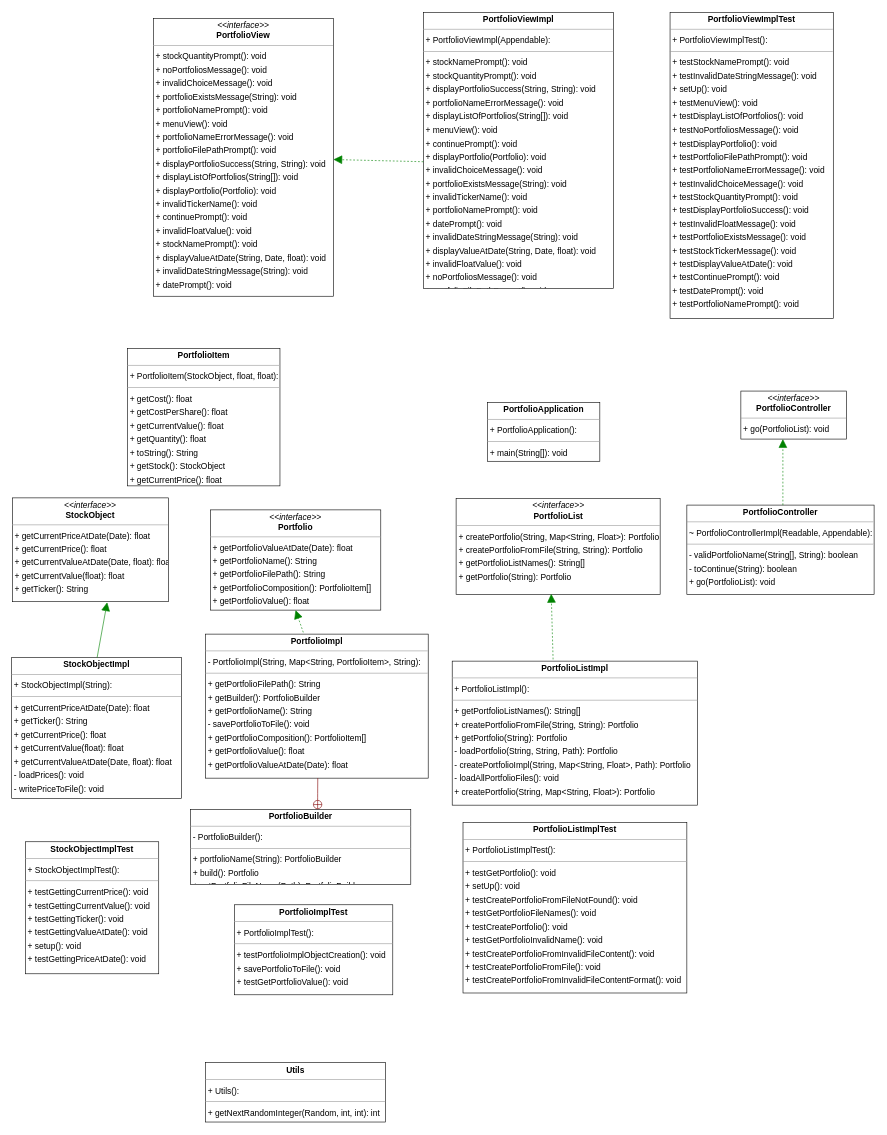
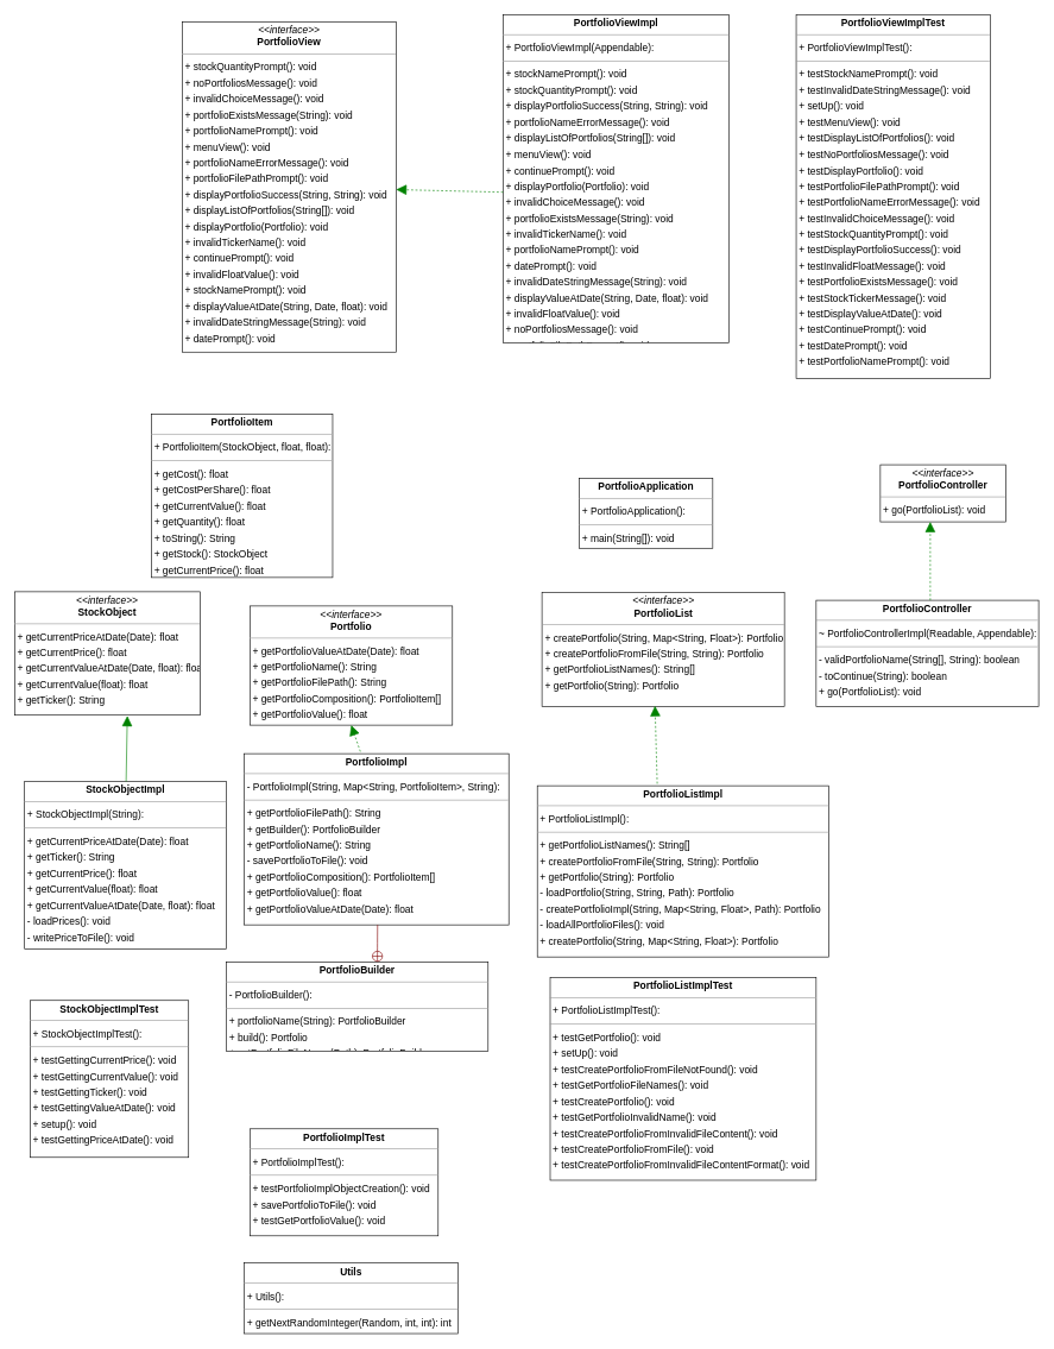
- <mxCell id="17" value="&lt;p style=&quot;margin:0px;margin-top:4px;text-align:center;&quot;&gt;&lt;b&gt;StockObjectImpl&lt;/b&gt;&lt;/p&gt;&lt;hr size=&quot;1&quot;&gt;&lt;p style=&quot;margin:0 0 0 4px;line-height:1.6;&quot;&gt;+ StockObjectImpl(String): &lt;/p&gt;&lt;hr size=&quot;1&quot;&gt;&lt;p style=&quot;margin:0 0 0 4px;line-height:1.6;&quot;&gt;+ getCurrentPriceAtDate(Date): float&lt;br&gt;+ getTicker(): String&lt;br&gt;+ getCurrentPrice(): float&lt;br&gt;+ getCurrentValue(float): float&lt;br&gt;+ getCurrentValueAtDate(Date, float): float&lt;/p&gt;&lt;p style=&quot;margin:0 0 0 4px;line-height:1.6;&quot;&gt;- loadPrices(): void&lt;br&gt;&lt;/p&gt;&lt;p style=&quot;margin:0 0 0 4px;line-height:1.6;&quot;&gt;- writePriceToFile(): void&lt;br&gt;&lt;/p&gt;" style="verticalAlign=top;align=left;overflow=fill;fontSize=14;fontFamily=Helvetica;html=1;rounded=0;shadow=0;comic=0;labelBackgroundColor=none;strokeWidth=1;" parent="1" vertex="1"><mxGeometry x="19" y="1095" width="283" height="235" as="geometry" /></mxCell>
+ <mxCell id="17" value="&lt;p style=&quot;margin:0px;margin-top:4px;text-align:center;&quot;&gt;&lt;b&gt;StockObjectImpl&lt;/b&gt;&lt;/p&gt;&lt;hr size=&quot;1&quot;&gt;&lt;p style=&quot;margin:0 0 0 4px;line-height:1.6;&quot;&gt;+ StockObjectImpl(String): &lt;/p&gt;&lt;hr size=&quot;1&quot;&gt;&lt;p style=&quot;margin:0 0 0 4px;line-height:1.6;&quot;&gt;+ getCurrentPriceAtDate(Date): float&lt;br&gt;+ getTicker(): String&lt;br&gt;+ getCurrentPrice(): float&lt;br&gt;+ getCurrentValue(float): float&lt;br&gt;+ getCurrentValueAtDate(Date, float): float&lt;/p&gt;&lt;p style=&quot;margin:0 0 0 4px;line-height:1.6;&quot;&gt;- loadPrices(): void&lt;br&gt;&lt;/p&gt;&lt;p style=&quot;margin:0 0 0 4px;line-height:1.6;&quot;&gt;- writePriceToFile(): void&lt;br&gt;&lt;/p&gt;" style="verticalAlign=top;align=left;overflow=fill;fontSize=14;fontFamily=Helvetica;html=1;rounded=0;shadow=0;comic=0;labelBackgroundColor=none;strokeWidth=1;" parent="1" vertex="1"><mxGeometry x="34" y="1095" width="283" height="235" as="geometry" /></mxCell>
- <mxCell id="8" value="&lt;p style=&quot;margin:0px;margin-top:4px;text-align:center;&quot;&gt;&lt;b&gt;PortfolioImplTest&lt;/b&gt;&lt;/p&gt;&lt;hr size=&quot;1&quot;/&gt;&lt;p style=&quot;margin:0 0 0 4px;line-height:1.6;&quot;&gt;+ PortfolioImplTest(): &lt;/p&gt;&lt;hr size=&quot;1&quot;/&gt;&lt;p style=&quot;margin:0 0 0 4px;line-height:1.6;&quot;&gt;+ testPortfolioImplObjectCreation(): void&lt;br/&gt;+ savePortfolioToFile(): void&lt;br/&gt;+ testGetPortfolioValue(): void&lt;/p&gt;" style="verticalAlign=top;align=left;overflow=fill;fontSize=14;fontFamily=Helvetica;html=1;rounded=0;shadow=0;comic=0;labelBackgroundColor=none;strokeWidth=1;" parent="1" vertex="1"><mxGeometry x="390" y="1507" width="264" height="150" as="geometry" /></mxCell>
+ <mxCell id="8" value="&lt;p style=&quot;margin:0px;margin-top:4px;text-align:center;&quot;&gt;&lt;b&gt;PortfolioImplTest&lt;/b&gt;&lt;/p&gt;&lt;hr size=&quot;1&quot;/&gt;&lt;p style=&quot;margin:0 0 0 4px;line-height:1.6;&quot;&gt;+ PortfolioImplTest(): &lt;/p&gt;&lt;hr size=&quot;1&quot;/&gt;&lt;p style=&quot;margin:0 0 0 4px;line-height:1.6;&quot;&gt;+ testPortfolioImplObjectCreation(): void&lt;br/&gt;+ savePortfolioToFile(): void&lt;br/&gt;+ testGetPortfolioValue(): void&lt;/p&gt;" style="verticalAlign=top;align=left;overflow=fill;fontSize=14;fontFamily=Helvetica;html=1;rounded=0;shadow=0;comic=0;labelBackgroundColor=none;strokeWidth=1;" parent="1" vertex="1"><mxGeometry x="350" y="1582" width="264" height="150" as="geometry" /></mxCell>
